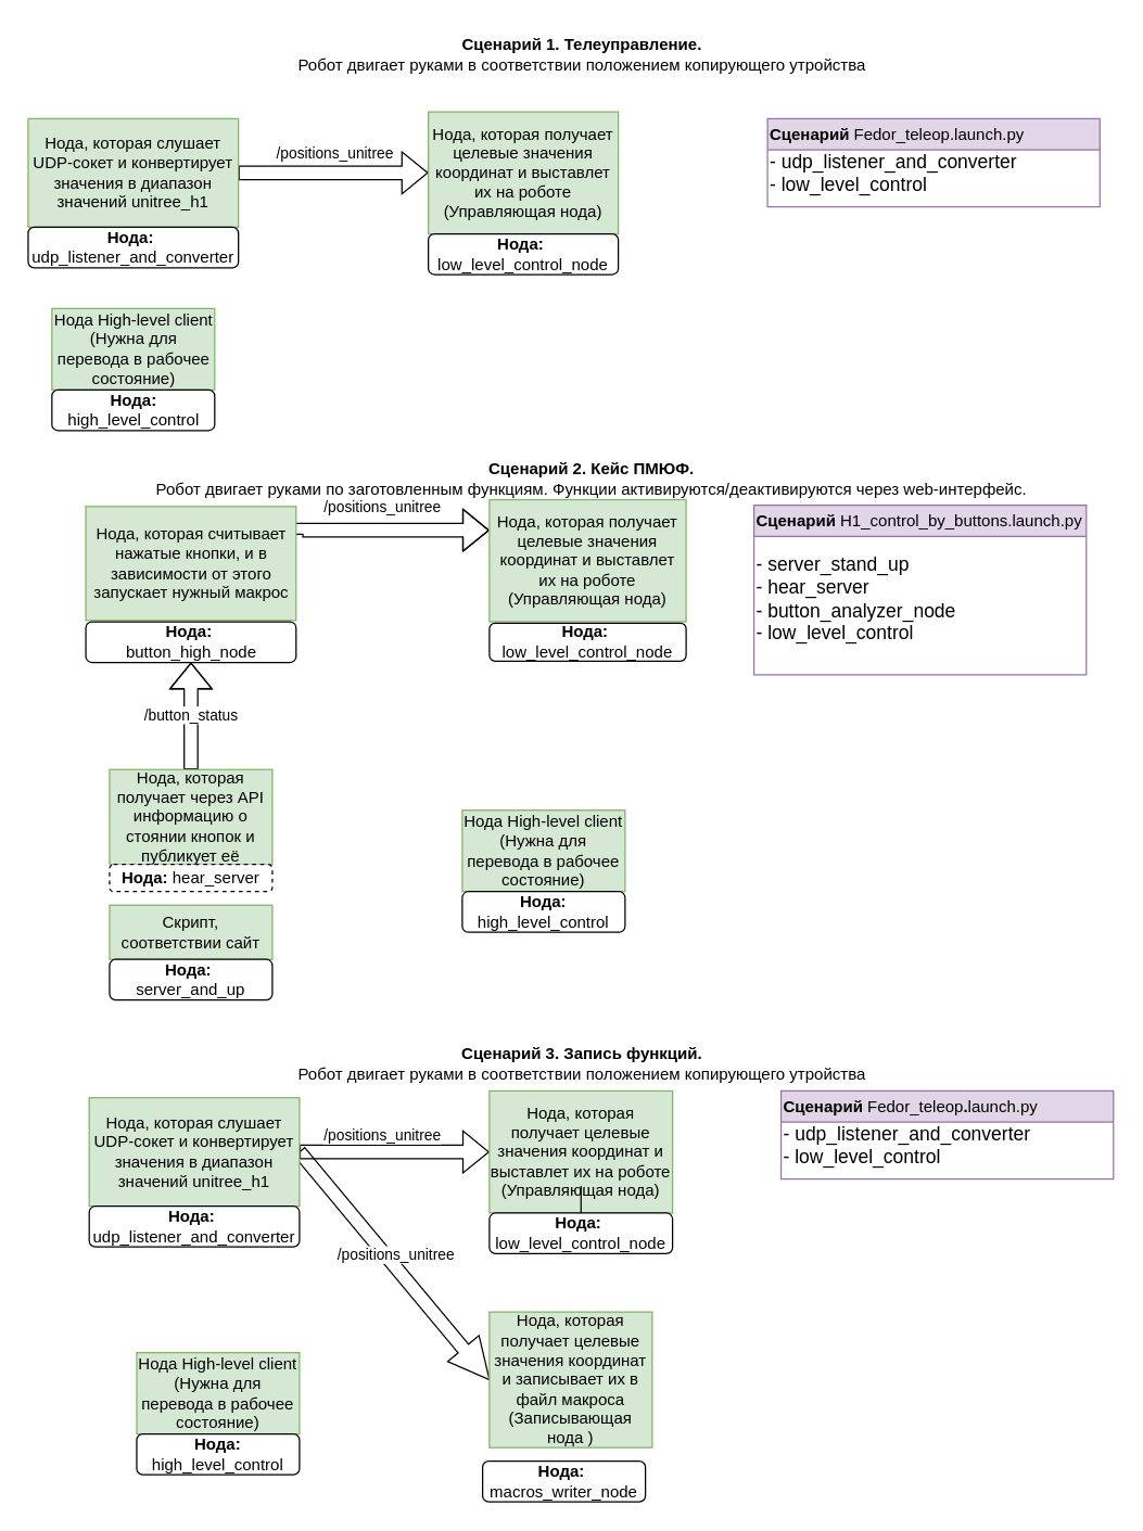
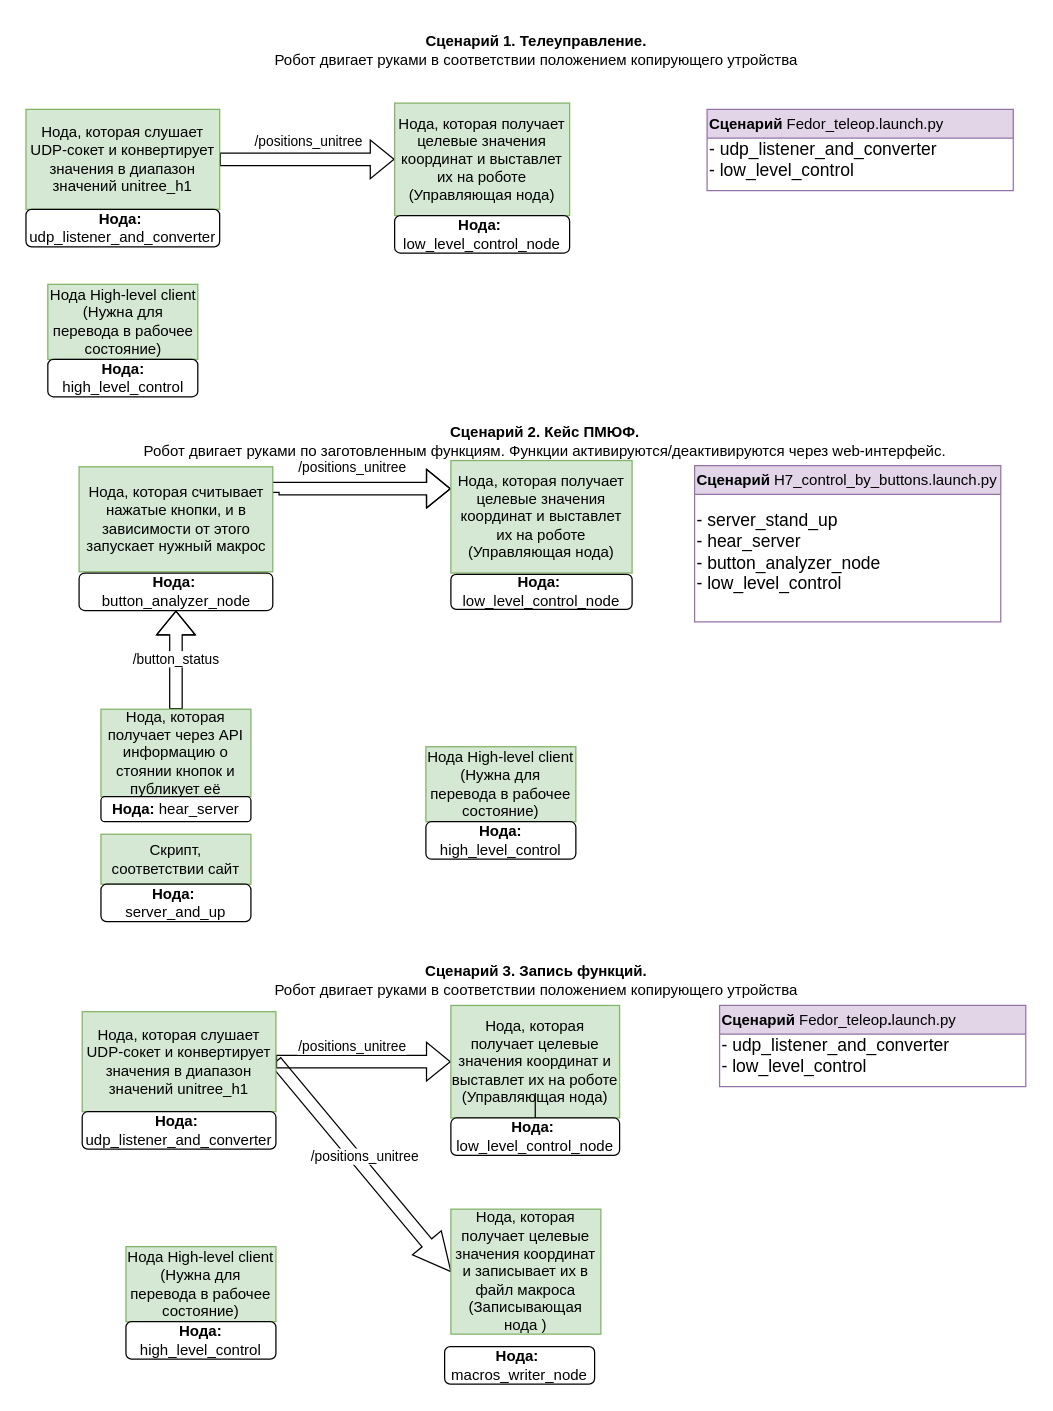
- <mxCell id="27" value="Сценарий &lt;span style=&quot;font-weight: normal;&quot;&gt;H1_control_by_buttons.launch.py&lt;/span&gt;" style="swimlane;whiteSpace=wrap;html=1;align=left;fillColor=#e1d5e7;strokeColor=#9673a6;" parent="1" vertex="1"><mxGeometry x="555" y="372" width="245" height="125" as="geometry"><mxRectangle x="630" y="625" width="280" height="30" as="alternateBounds" /></mxGeometry></mxCell>
+ <mxCell id="27" value="Сценарий &lt;span style=&quot;font-weight: normal;&quot;&gt;H7_control_by_buttons.launch.py&lt;/span&gt;" style="swimlane;whiteSpace=wrap;html=1;align=left;fillColor=#e1d5e7;strokeColor=#9673a6;" parent="1" vertex="1"><mxGeometry x="555" y="372" width="245" height="125" as="geometry"><mxRectangle x="630" y="625" width="280" height="30" as="alternateBounds" /></mxGeometry></mxCell>
- <mxCell id="39" value="&lt;b&gt;Нода:&lt;/b&gt;&amp;nbsp;&lt;div&gt;button_high_node&lt;/div&gt;" style="rounded=1;whiteSpace=wrap;html=1;" parent="1" vertex="1"><mxGeometry x="62.5" y="458" width="155" height="30" as="geometry" /></mxCell>
+ <mxCell id="39" value="&lt;b&gt;Нода:&lt;/b&gt;&amp;nbsp;&lt;div&gt;button_analyzer_node&lt;/div&gt;" style="rounded=1;whiteSpace=wrap;html=1;" parent="1" vertex="1"><mxGeometry x="62.5" y="458" width="155" height="30" as="geometry" /></mxCell>
- <mxCell id="24" value="Нода: &lt;span style=&quot;font-weight: normal;&quot;&gt;hear_server&lt;/span&gt;" style="rounded=1;whiteSpace=wrap;html=1;fontStyle=1;dashed=1;" parent="1" vertex="1"><mxGeometry x="80" y="637" width="120" height="20" as="geometry" /></mxCell>
+ <mxCell id="24" value="Нода: &lt;span style=&quot;font-weight: normal;&quot;&gt;hear_server&lt;/span&gt;" style="rounded=1;whiteSpace=wrap;html=1;fontStyle=1" parent="1" vertex="1"><mxGeometry x="80" y="637" width="120" height="20" as="geometry" /></mxCell>
